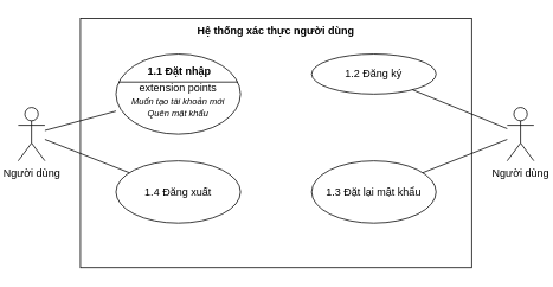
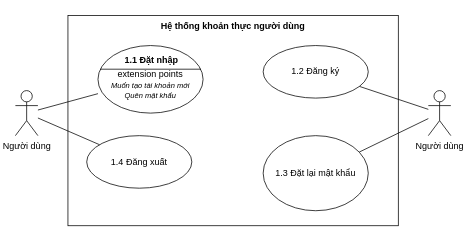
- <mxCell id="3" value="Hệ thống xác thực người dùng" style="shape=rect;html=1;verticalAlign=top;fontStyle=1;whiteSpace=wrap;align=center;" vertex="1" parent="1"><mxGeometry x="90" y="20" width="440" height="280" as="geometry" /></mxCell>
+ <mxCell id="3" value="Hệ thống khoản thực người dùng" style="shape=rect;html=1;verticalAlign=top;fontStyle=1;whiteSpace=wrap;align=center;" vertex="1" parent="1"><mxGeometry x="90" y="20" width="440" height="280" as="geometry" /></mxCell>
- <mxCell id="6" value="1.2 Đăng ký" style="ellipse;whiteSpace=wrap;html=1;" vertex="1" parent="1"><mxGeometry x="350" y="60" width="140" height="45" as="geometry" /></mxCell>
+ <mxCell id="6" value="1.2 Đăng ký" style="ellipse;whiteSpace=wrap;html=1;" vertex="1" parent="1"><mxGeometry x="350" y="60" width="140" height="70" as="geometry" /></mxCell>
- <mxCell id="8" value="1.4 Đăng xuất" style="ellipse;whiteSpace=wrap;html=1;" vertex="1" parent="1"><mxGeometry x="130" y="180" width="140" height="70" as="geometry" /></mxCell>
+ <mxCell id="8" value="1.4 Đăng xuất" style="ellipse;whiteSpace=wrap;html=1;" vertex="1" parent="1"><mxGeometry x="115" y="180" width="140" height="70" as="geometry" /></mxCell>
- <mxCell id="7" value="1.3 Đặt lại mật khẩu" style="ellipse;whiteSpace=wrap;html=1;" vertex="1" parent="1"><mxGeometry x="350" y="180" width="140" height="70" as="geometry" /></mxCell>
+ <mxCell id="7" value="1.3 Đặt lại mật khẩu" style="ellipse;whiteSpace=wrap;html=1;" vertex="1" parent="1"><mxGeometry x="350" y="180" width="140" height="100" as="geometry" /></mxCell>
